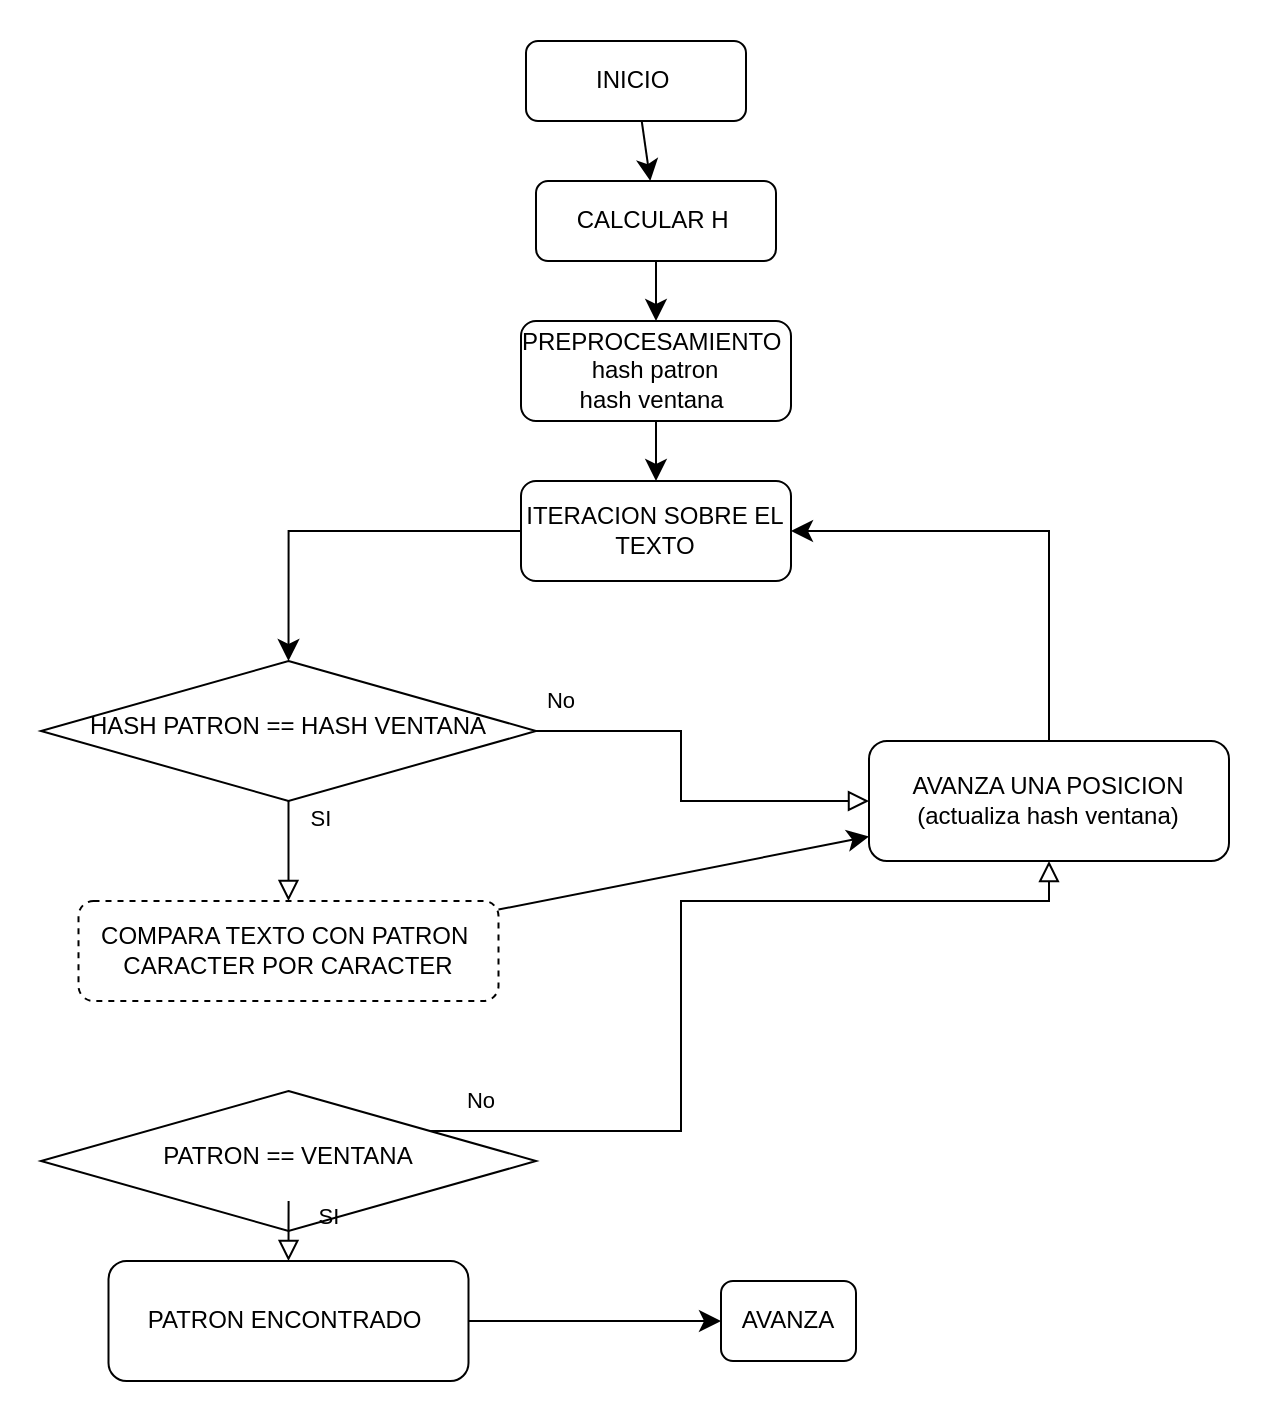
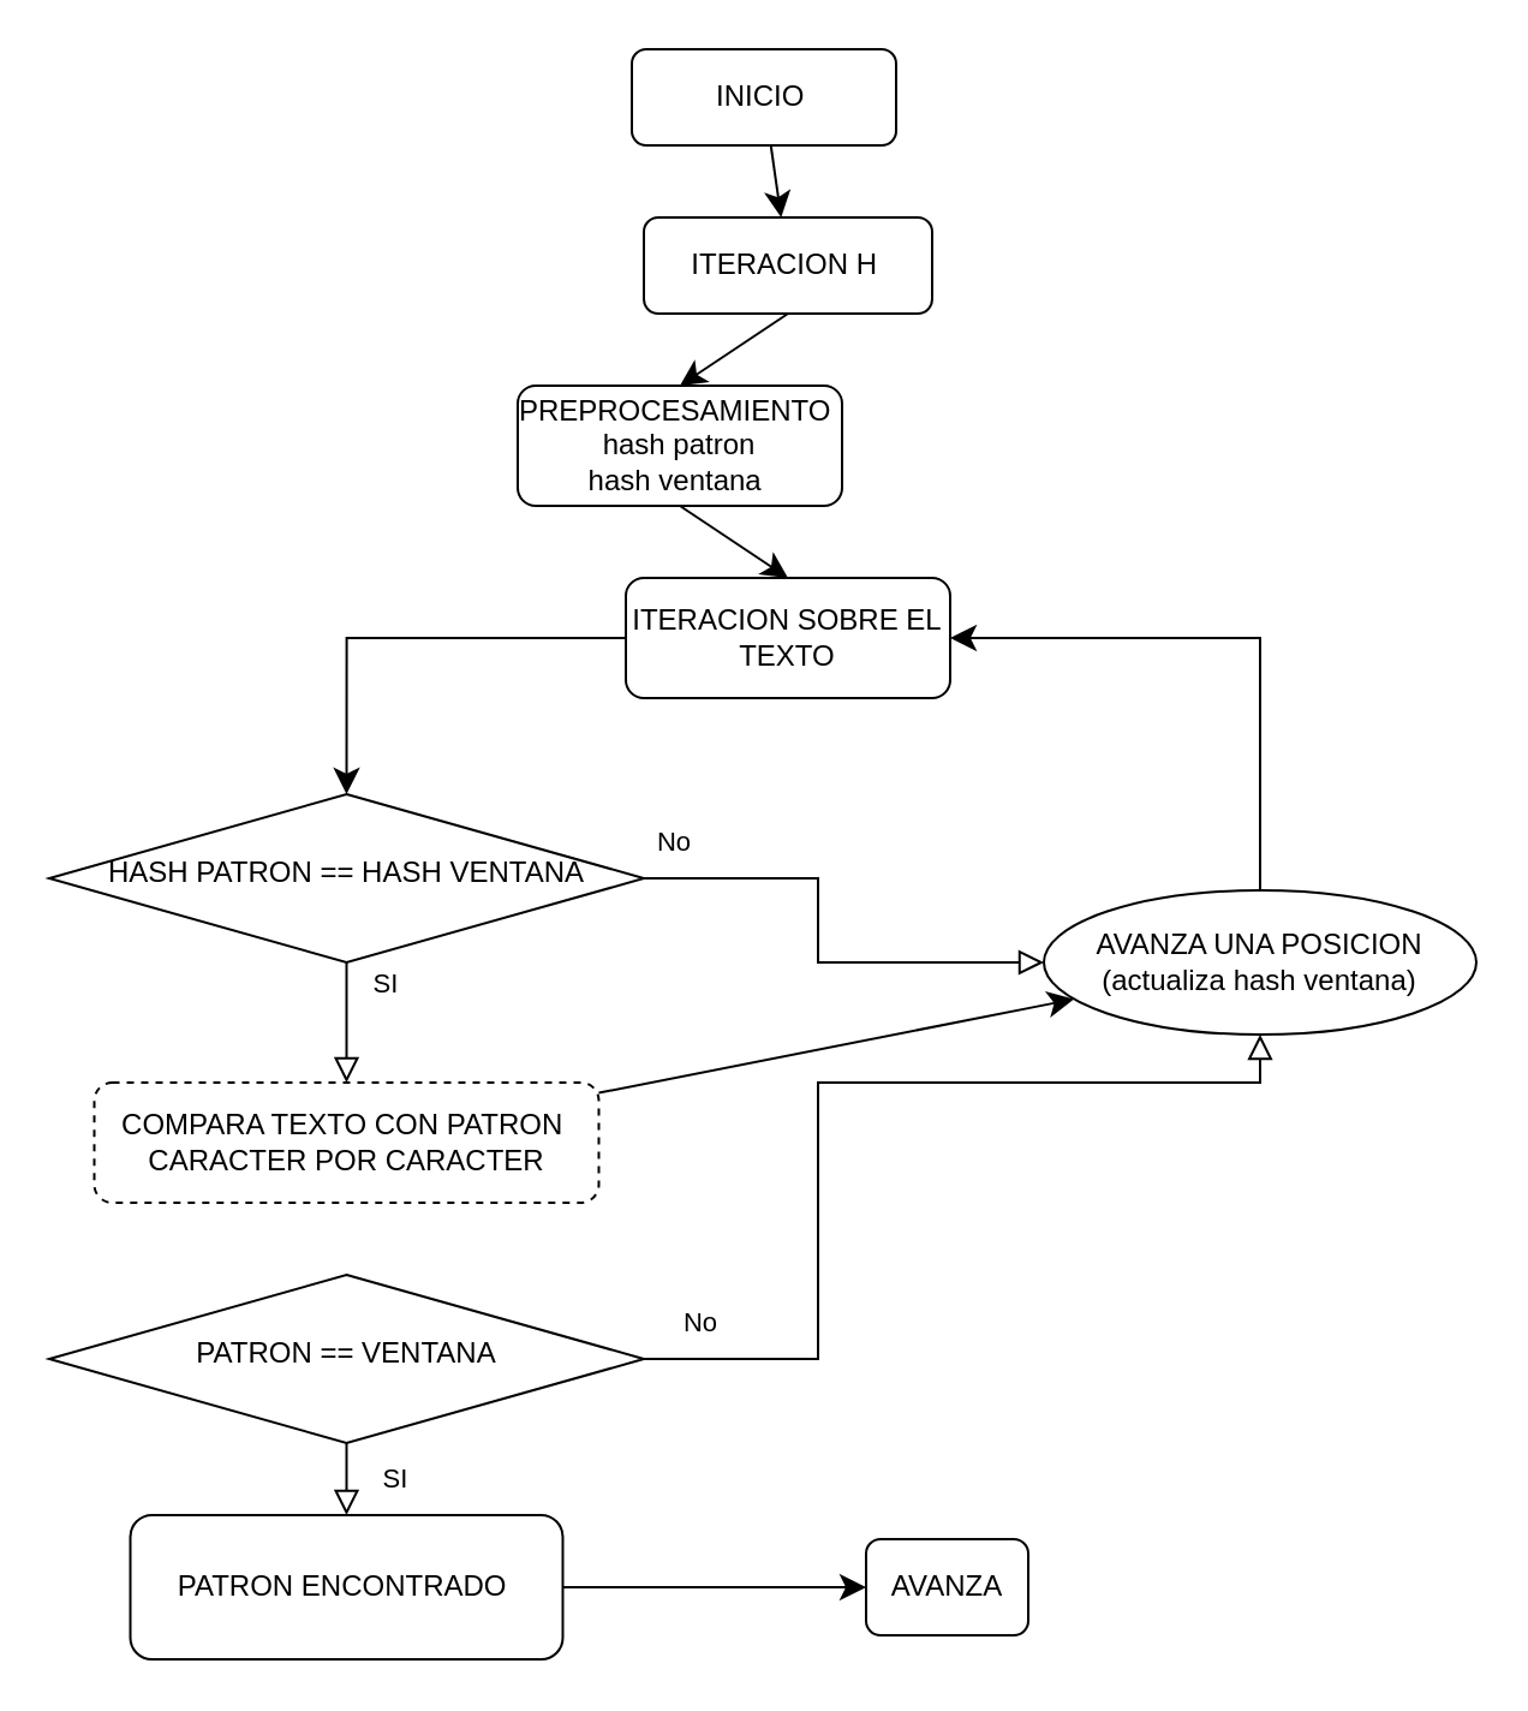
- <mxCell id="3" value="CALCULAR H&amp;nbsp;" style="rounded=1;whiteSpace=wrap;html=1;fontSize=12;glass=0;strokeWidth=1;shadow=0;" vertex="1" parent="1"><mxGeometry x="267.5" y="90" width="120" height="40" as="geometry" /></mxCell>
+ <mxCell id="3" value="ITERACION H&amp;nbsp;" style="rounded=1;whiteSpace=wrap;html=1;fontSize=12;glass=0;strokeWidth=1;shadow=0;" vertex="1" parent="1"><mxGeometry x="267.5" y="90" width="120" height="40" as="geometry" /></mxCell>
- <mxCell id="7" value="PREPROCESAMIENTO&amp;nbsp;&lt;br&gt;hash patron&lt;br&gt;hash ventana&amp;nbsp;" style="rounded=1;whiteSpace=wrap;html=1;fontSize=12;glass=0;strokeWidth=1;shadow=0;" vertex="1" parent="1"><mxGeometry x="260" y="160" width="135" height="50" as="geometry" /></mxCell>
+ <mxCell id="7" value="PREPROCESAMIENTO&amp;nbsp;&lt;br&gt;hash patron&lt;br&gt;hash ventana&amp;nbsp;" style="rounded=1;whiteSpace=wrap;html=1;fontSize=12;glass=0;strokeWidth=1;shadow=0;" vertex="1" parent="1"><mxGeometry x="215" y="160" width="135" height="50" as="geometry" /></mxCell>
- <mxCell id="17" value="AVANZA UNA POSICION (actualiza hash ventana)" style="rounded=1;whiteSpace=wrap;html=1;fontSize=12;glass=0;strokeWidth=1;shadow=0;" vertex="1" parent="1"><mxGeometry x="434" y="370" width="180" height="60" as="geometry" /></mxCell>
+ <mxCell id="17" value="AVANZA UNA POSICION (actualiza hash ventana)" style="ellipse;whiteSpace=wrap;html=1;fontSize=12;glass=0;strokeWidth=1;shadow=0;" vertex="1" parent="1"><mxGeometry x="434" y="370" width="180" height="60" as="geometry" /></mxCell>
- <mxCell id="12" value="PATRON == VENTANA" style="rhombus;whiteSpace=wrap;html=1;shadow=0;fontFamily=Helvetica;fontSize=12;align=center;strokeWidth=1;spacing=6;spacingTop=-4;" vertex="1" parent="1"><mxGeometry x="20" y="545" width="247.5" height="70" as="geometry" /></mxCell>
+ <mxCell id="12" value="PATRON == VENTANA" style="rhombus;whiteSpace=wrap;html=1;shadow=0;fontFamily=Helvetica;fontSize=12;align=center;strokeWidth=1;spacing=6;spacingTop=-4;" vertex="1" parent="1"><mxGeometry x="20" y="530" width="247.5" height="70" as="geometry" /></mxCell>
